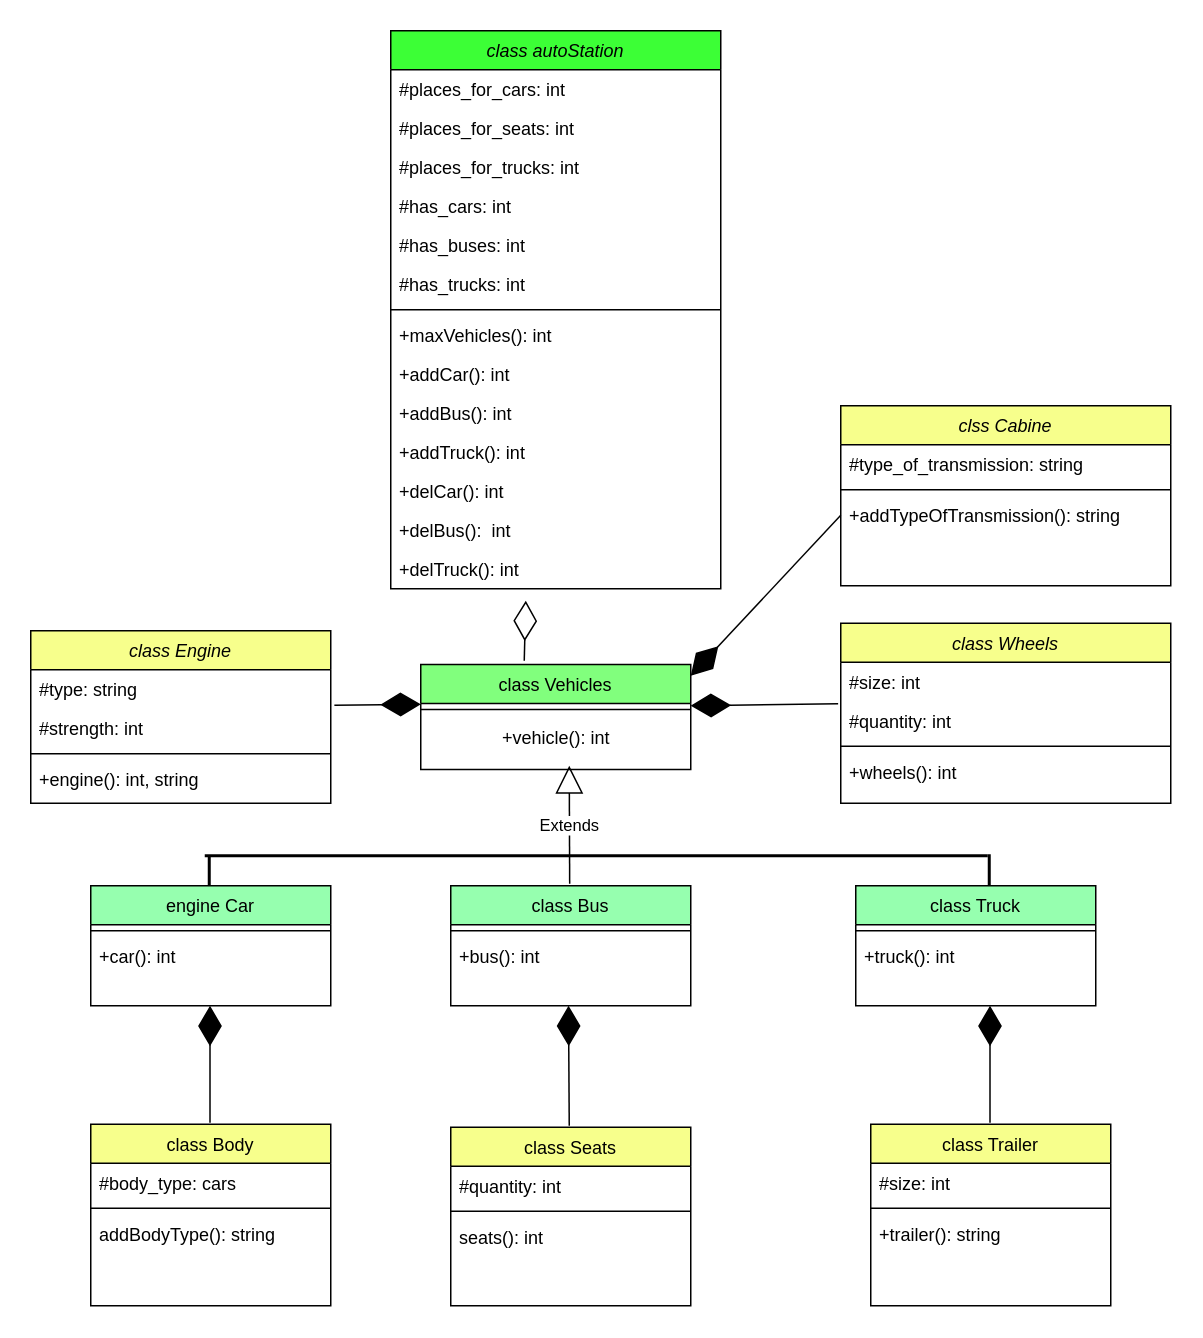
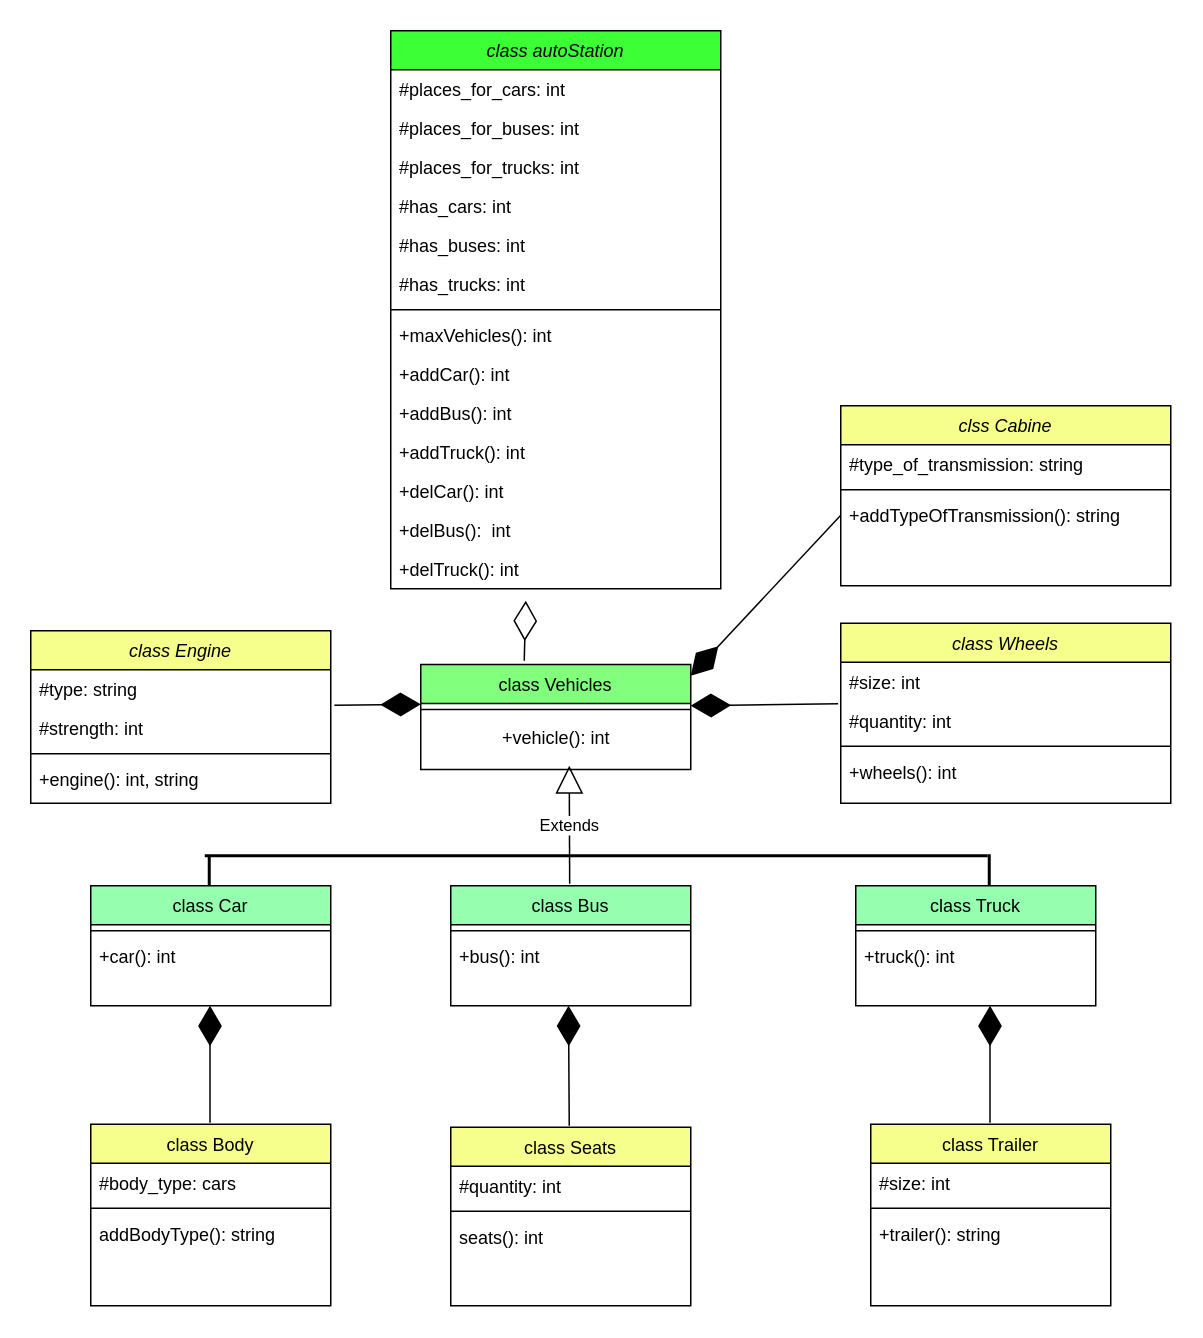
- <mxCell id="4" value="#places_for_seats: int" style="text;align=left;verticalAlign=top;spacingLeft=4;spacingRight=4;overflow=hidden;rotatable=0;points=[[0,0.5],[1,0.5]];portConstraint=eastwest;" vertex="1" parent="2"><mxGeometry y="52" width="220" height="26" as="geometry" /></mxCell>
+ <mxCell id="4" value="#places_for_buses: int" style="text;align=left;verticalAlign=top;spacingLeft=4;spacingRight=4;overflow=hidden;rotatable=0;points=[[0,0.5],[1,0.5]];portConstraint=eastwest;" vertex="1" parent="2"><mxGeometry y="52" width="220" height="26" as="geometry" /></mxCell>
- <mxCell id="17" value="engine Car" style="swimlane;fontStyle=0;align=center;verticalAlign=top;childLayout=stackLayout;horizontal=1;startSize=26;horizontalStack=0;resizeParent=1;resizeLast=0;collapsible=1;marginBottom=0;rounded=0;shadow=0;strokeWidth=1;fillColor=#96FFAF;" parent="1" vertex="1"><mxGeometry x="60" y="590" width="160" height="80" as="geometry"><mxRectangle x="130" y="380" width="160" height="26" as="alternateBounds" /></mxGeometry></mxCell>
+ <mxCell id="17" value="class Car" style="swimlane;fontStyle=0;align=center;verticalAlign=top;childLayout=stackLayout;horizontal=1;startSize=26;horizontalStack=0;resizeParent=1;resizeLast=0;collapsible=1;marginBottom=0;rounded=0;shadow=0;strokeWidth=1;fillColor=#96FFAF;" parent="1" vertex="1"><mxGeometry x="60" y="590" width="160" height="80" as="geometry"><mxRectangle x="130" y="380" width="160" height="26" as="alternateBounds" /></mxGeometry></mxCell>
